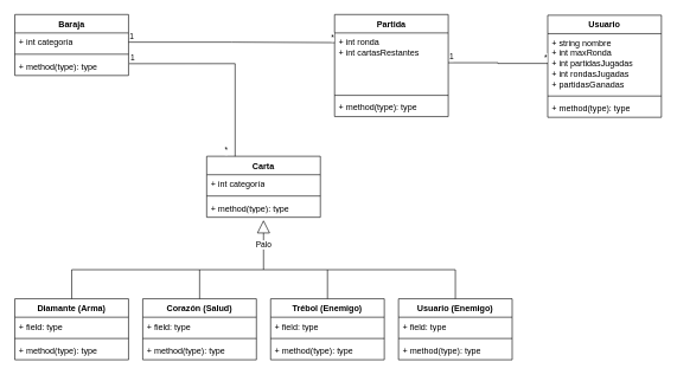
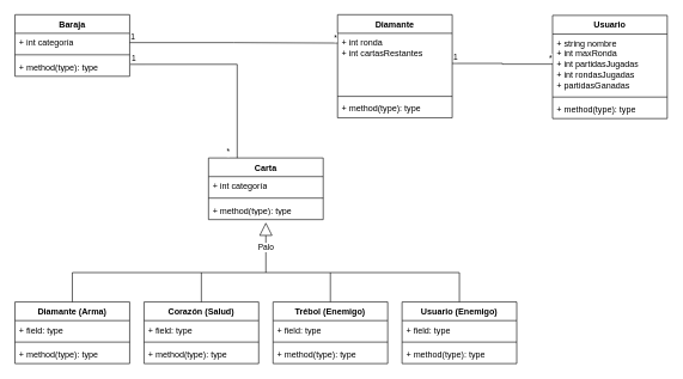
- <mxCell id="2" value="Partida" style="swimlane;fontStyle=1;align=center;verticalAlign=top;childLayout=stackLayout;horizontal=1;startSize=26;horizontalStack=0;resizeParent=1;resizeParentMax=0;resizeLast=0;collapsible=1;marginBottom=0;whiteSpace=wrap;html=1;" vertex="1" parent="1"><mxGeometry x="470" y="20" width="160" height="144" as="geometry" /></mxCell>
+ <mxCell id="2" value="Diamante" style="swimlane;fontStyle=1;align=center;verticalAlign=top;childLayout=stackLayout;horizontal=1;startSize=26;horizontalStack=0;resizeParent=1;resizeParentMax=0;resizeLast=0;collapsible=1;marginBottom=0;whiteSpace=wrap;html=1;" vertex="1" parent="1"><mxGeometry x="470" y="20" width="160" height="144" as="geometry" /></mxCell>
